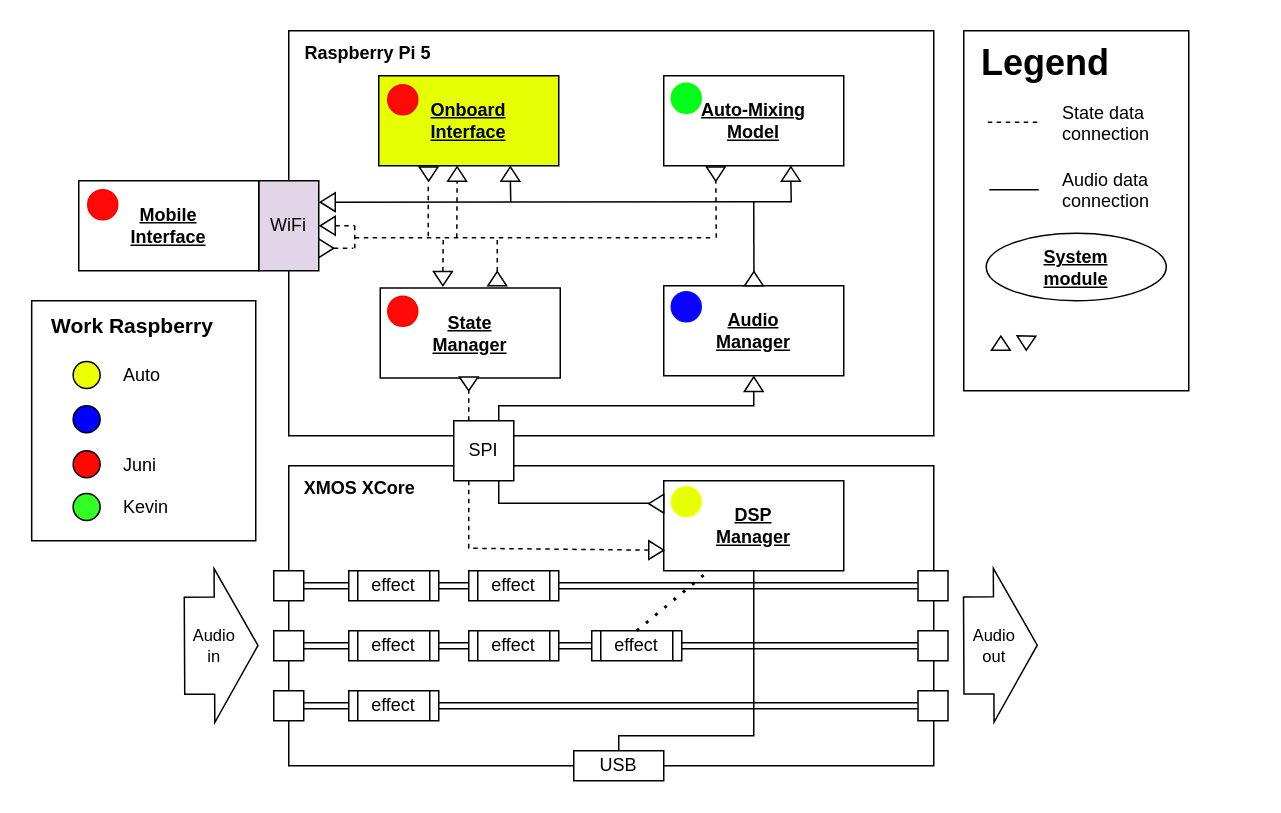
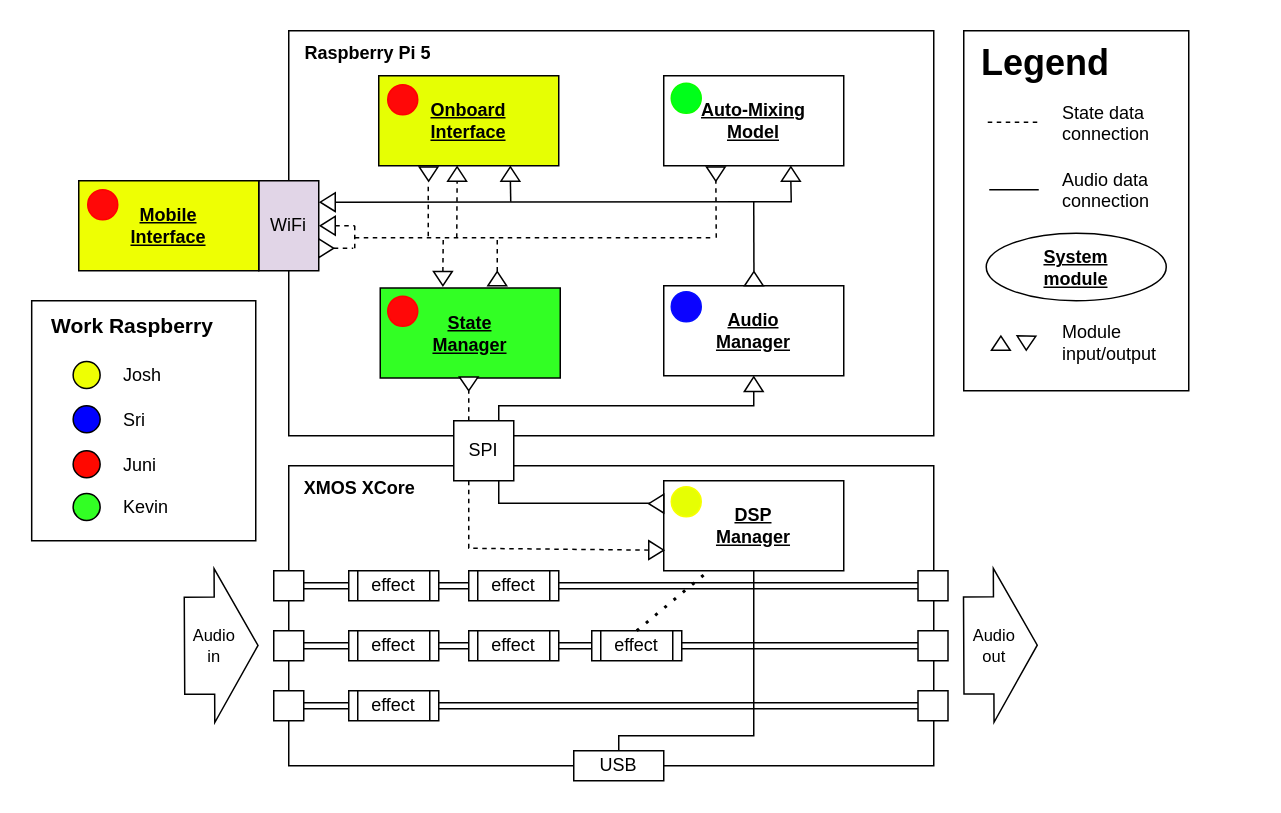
- <mxCell id="34" value="&lt;b&gt;&lt;u&gt;Mobile&lt;br&gt;Interface&lt;/u&gt;&lt;/b&gt;" style="rounded=0;whiteSpace=wrap;html=1;" parent="1" vertex="1"><mxGeometry x="52" y="120" width="120" height="60" as="geometry" /></mxCell>
+ <mxCell id="34" value="&lt;b&gt;&lt;u&gt;Mobile&lt;br&gt;Interface&lt;/u&gt;&lt;/b&gt;" style="rounded=0;whiteSpace=wrap;html=1;fillColor=#eeff03;" parent="1" vertex="1"><mxGeometry x="52" y="120" width="120" height="60" as="geometry" /></mxCell>
- <mxCell id="4" value="&lt;b&gt;&lt;u&gt;State&lt;/u&gt;&lt;/b&gt;&lt;div&gt;&lt;b&gt;&lt;u&gt;Manager&lt;/u&gt;&lt;/b&gt;&lt;/div&gt;" style="rounded=0;whiteSpace=wrap;html=1;" parent="1" vertex="1"><mxGeometry x="253" y="191.5" width="120" height="60" as="geometry" /></mxCell>
+ <mxCell id="4" value="&lt;b&gt;&lt;u&gt;State&lt;/u&gt;&lt;/b&gt;&lt;div&gt;&lt;b&gt;&lt;u&gt;Manager&lt;/u&gt;&lt;/b&gt;&lt;/div&gt;" style="rounded=0;whiteSpace=wrap;html=1;fillColor=#32ff24;" parent="1" vertex="1"><mxGeometry x="253" y="191.5" width="120" height="60" as="geometry" /></mxCell>
+ <mxCell id="83" value="Module input/output" style="text;strokeColor=none;fillColor=none;align=left;verticalAlign=middle;spacingLeft=4;spacingRight=4;overflow=hidden;points=[[0,0.5],[1,0.5]];portConstraint=eastwest;rotatable=0;whiteSpace=wrap;html=1;" parent="1" vertex="1"><mxGeometry x="702" y="206.5" width="80" height="43.5" as="geometry" /></mxCell>
- <mxCell id="95" value="Auto" style="text;strokeColor=none;fillColor=none;align=left;verticalAlign=middle;spacingLeft=4;spacingRight=4;overflow=hidden;points=[[0,0.5],[1,0.5]];portConstraint=eastwest;rotatable=0;whiteSpace=wrap;html=1;" vertex="1" parent="1"><mxGeometry x="76.26" y="234.5" width="80" height="30" as="geometry" /></mxCell>
+ <mxCell id="95" value="Josh" style="text;strokeColor=none;fillColor=none;align=left;verticalAlign=middle;spacingLeft=4;spacingRight=4;overflow=hidden;points=[[0,0.5],[1,0.5]];portConstraint=eastwest;rotatable=0;whiteSpace=wrap;html=1;" vertex="1" parent="1"><mxGeometry x="76.26" y="234.5" width="80" height="30" as="geometry" /></mxCell>
+ <mxCell id="96" value="Sri" style="text;strokeColor=none;fillColor=none;align=left;verticalAlign=middle;spacingLeft=4;spacingRight=4;overflow=hidden;points=[[0,0.5],[1,0.5]];portConstraint=eastwest;rotatable=0;whiteSpace=wrap;html=1;" vertex="1" parent="1"><mxGeometry x="76.26" y="264.5" width="80" height="30" as="geometry" /></mxCell>
